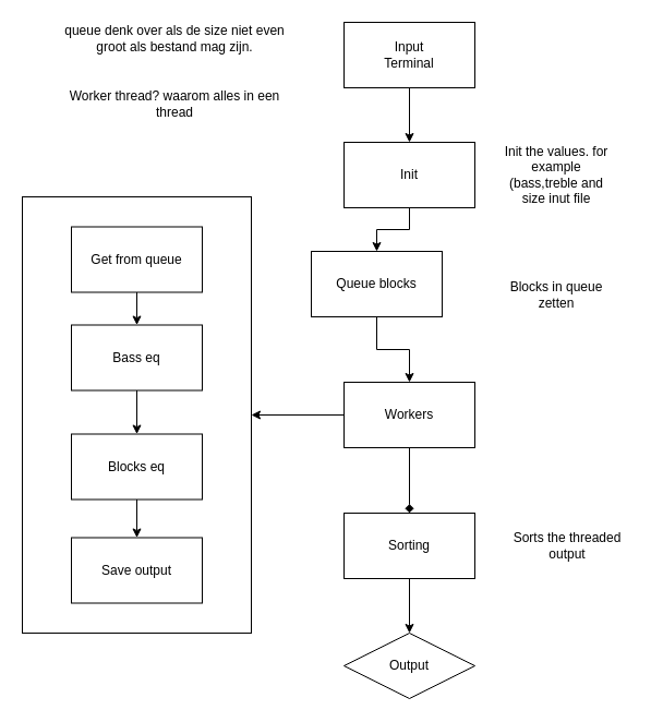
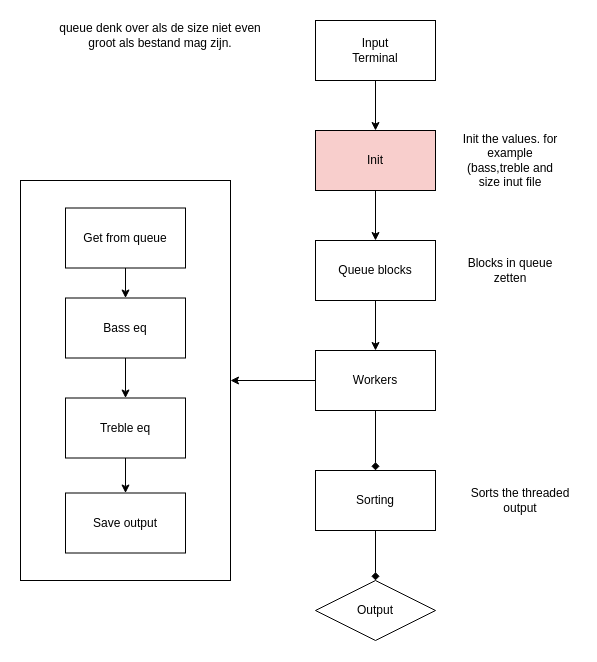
- <mxCell id="26" value="Worker thread? waarom alles in een thread" style="text;html=1;strokeColor=none;fillColor=none;align=center;verticalAlign=middle;whiteSpace=wrap;rounded=0;" vertex="1" parent="1"><mxGeometry x="55" y="80" width="210" height="30" as="geometry" /></mxCell>
- <mxCell id="6" value="Init" style="rounded=0;whiteSpace=wrap;html=1;" vertex="1" parent="1"><mxGeometry x="315" y="130" width="120" height="60" as="geometry" /></mxCell>
+ <mxCell id="6" value="Init" style="rounded=0;whiteSpace=wrap;html=1;fillColor=#f8cecc;" vertex="1" parent="1"><mxGeometry x="315" y="130" width="120" height="60" as="geometry" /></mxCell>
- <mxCell id="8" value="Queue blocks" style="rounded=0;whiteSpace=wrap;html=1;" vertex="1" parent="1"><mxGeometry x="285" y="230" width="120" height="60" as="geometry" /></mxCell>
+ <mxCell id="8" value="Queue blocks" style="rounded=0;whiteSpace=wrap;html=1;" vertex="1" parent="1"><mxGeometry x="315" y="240" width="120" height="60" as="geometry" /></mxCell>
- <mxCell id="21" value="Blocks eq" style="rounded=0;whiteSpace=wrap;html=1;" vertex="1" parent="1"><mxGeometry x="65" y="397.5" width="120" height="60" as="geometry" /></mxCell>
+ <mxCell id="21" value="Treble eq" style="rounded=0;whiteSpace=wrap;html=1;" vertex="1" parent="1"><mxGeometry x="65" y="397.5" width="120" height="60" as="geometry" /></mxCell>
- <mxCell id="13" value="" style="edgeStyle=orthogonalEdgeStyle;rounded=0;orthogonalLoop=1;jettySize=auto;html=1;" edge="1" parent="1" source="14" target="15"><mxGeometry relative="1" as="geometry" /></mxCell>
+ <mxCell id="13" value="" style="edgeStyle=orthogonalEdgeStyle;rounded=0;orthogonalLoop=1;jettySize=auto;html=1;endArrow=diamond;" edge="1" parent="1" source="14" target="15"><mxGeometry relative="1" as="geometry" /></mxCell>
